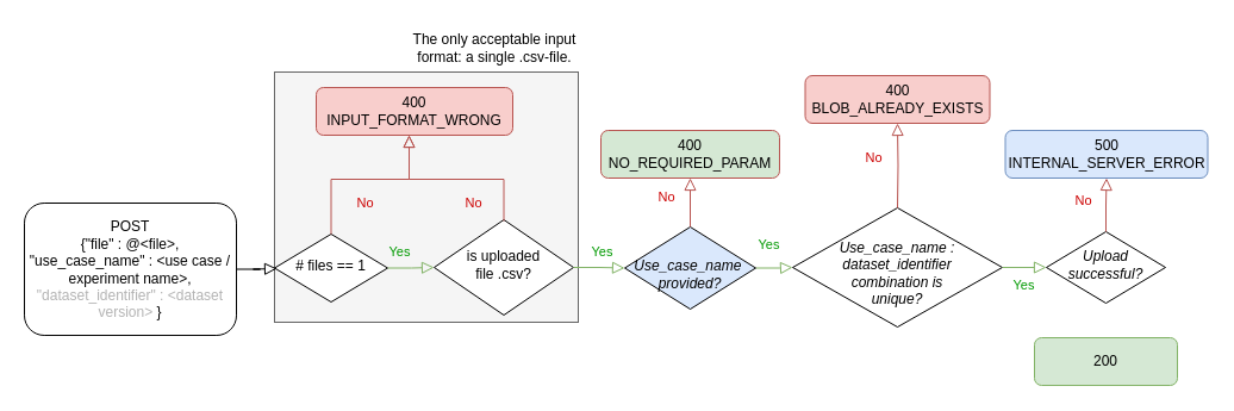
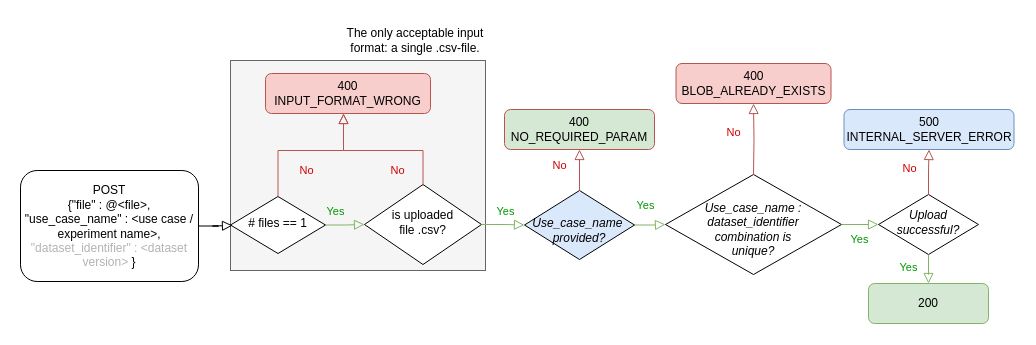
+ <mxCell id="14" value="&lt;font color=&quot;#009900&quot;&gt;Yes&lt;/font&gt;" style="rounded=0;html=1;jettySize=auto;orthogonalLoop=1;fontSize=11;endArrow=block;endFill=0;endSize=8;strokeWidth=1;shadow=0;labelBackgroundColor=none;edgeStyle=orthogonalEdgeStyle;fillColor=#d5e8d4;strokeColor=#82b366;exitX=0.5;exitY=1;exitDx=0;exitDy=0;" parent="1" source="13" target="15" edge="1"><mxGeometry x="-0.5" y="-20" relative="1" as="geometry"><mxPoint as="offset" /><mxPoint x="878" y="333.2" as="sourcePoint" /><mxPoint x="928" y="293" as="targetPoint" /><Array as="points" /></mxGeometry></mxCell>
